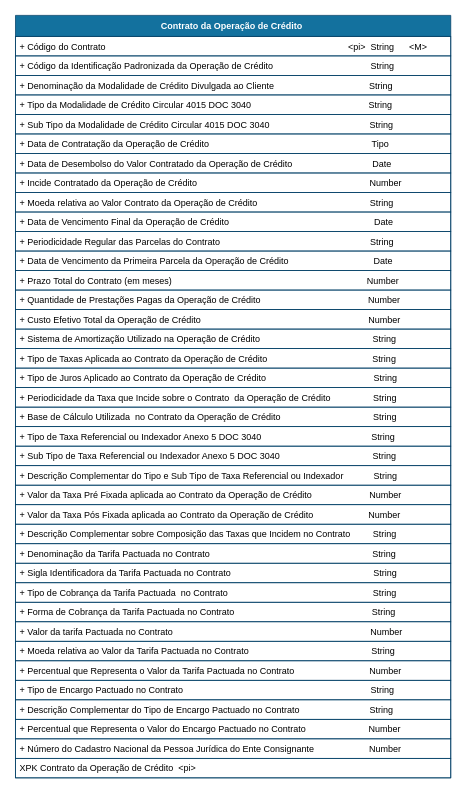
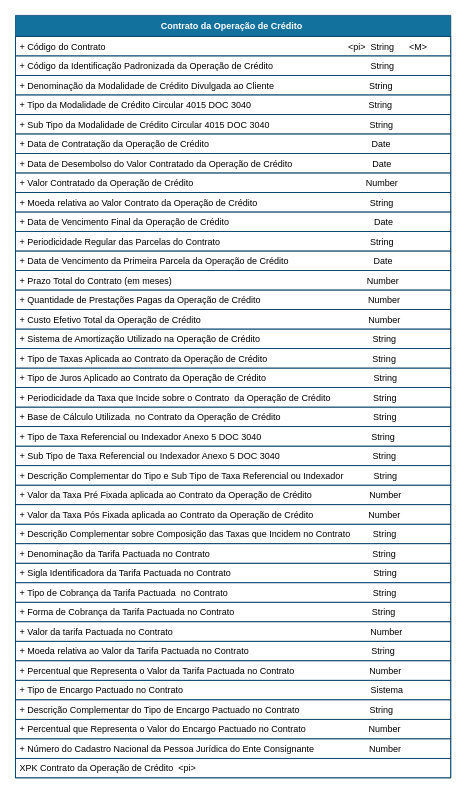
- <mxCell id="8" value="+ Data de Contratação da Operação de Crédito                                                                 Tipo" style="text;fillColor=none;align=left;verticalAlign=top;spacingLeft=4;spacingRight=4;overflow=hidden;rotatable=0;points=[[0,0.5],[1,0.5]];portConstraint=eastwest;strokeColor=#003F66;" parent="2" vertex="1"><mxGeometry y="158" width="580" height="26" as="geometry" /></mxCell>
+ <mxCell id="8" value="+ Data de Contratação da Operação de Crédito                                                                 Date" style="text;fillColor=none;align=left;verticalAlign=top;spacingLeft=4;spacingRight=4;overflow=hidden;rotatable=0;points=[[0,0.5],[1,0.5]];portConstraint=eastwest;strokeColor=#003F66;" parent="2" vertex="1"><mxGeometry y="158" width="580" height="26" as="geometry" /></mxCell>
- <mxCell id="10" value="+ Incide Contratado da Operação de Crédito                                                                     Number" style="text;fillColor=none;align=left;verticalAlign=top;spacingLeft=4;spacingRight=4;overflow=hidden;rotatable=0;points=[[0,0.5],[1,0.5]];portConstraint=eastwest;strokeColor=#003F66;" vertex="1" parent="2"><mxGeometry y="210" width="580" height="26" as="geometry" /></mxCell>
+ <mxCell id="10" value="+ Valor Contratado da Operação de Crédito                                                                     Number" style="text;fillColor=none;align=left;verticalAlign=top;spacingLeft=4;spacingRight=4;overflow=hidden;rotatable=0;points=[[0,0.5],[1,0.5]];portConstraint=eastwest;strokeColor=#003F66;" vertex="1" parent="2"><mxGeometry y="210" width="580" height="26" as="geometry" /></mxCell>
- <mxCell id="36" value="+ Tipo de Encargo Pactuado no Contrato                                                                           String" style="text;fillColor=none;align=left;verticalAlign=top;spacingLeft=4;spacingRight=4;overflow=hidden;rotatable=0;points=[[0,0.5],[1,0.5]];portConstraint=eastwest;strokeColor=#003F66;" parent="2" vertex="1"><mxGeometry y="886" width="580" height="26" as="geometry" /></mxCell>
+ <mxCell id="36" value="+ Tipo de Encargo Pactuado no Contrato                                                                           Sistema" style="text;fillColor=none;align=left;verticalAlign=top;spacingLeft=4;spacingRight=4;overflow=hidden;rotatable=0;points=[[0,0.5],[1,0.5]];portConstraint=eastwest;strokeColor=#003F66;" parent="2" vertex="1"><mxGeometry y="886" width="580" height="26" as="geometry" /></mxCell>
